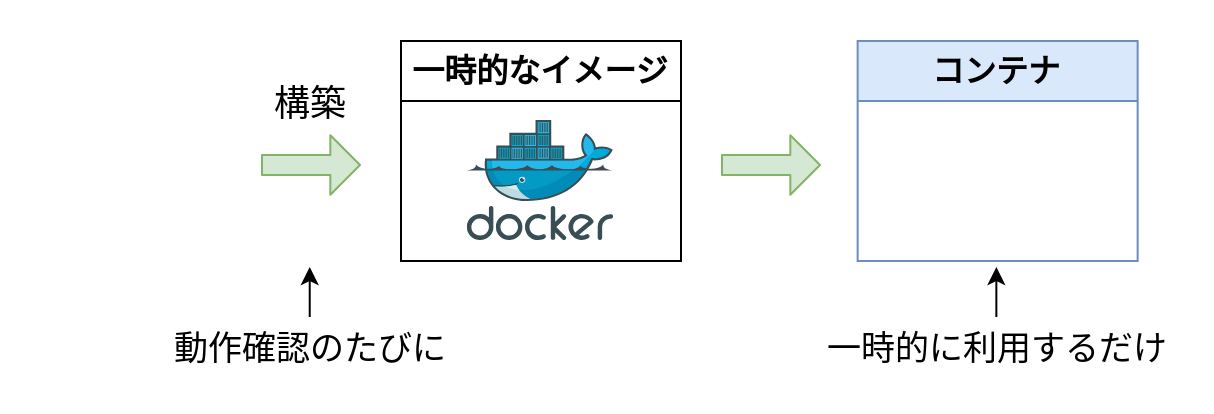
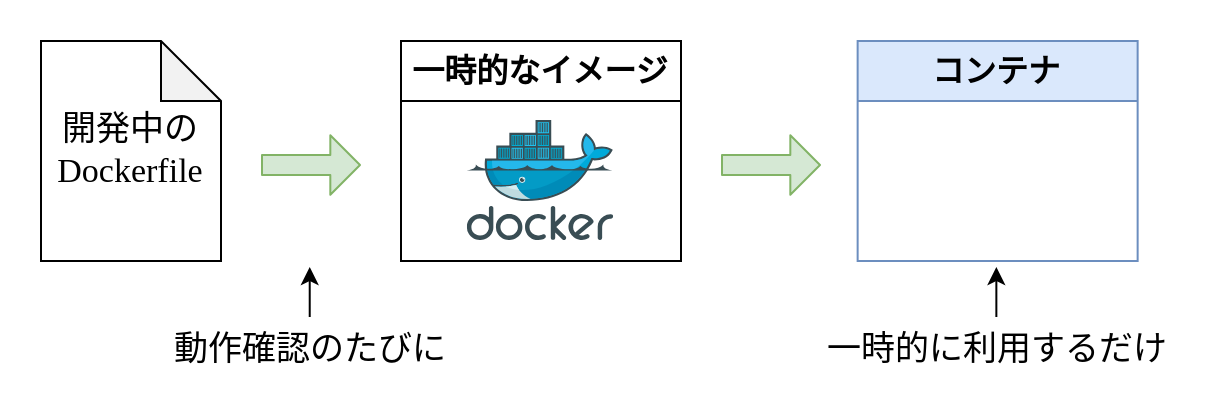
- <mxCell id="3" value="&lt;font style=&quot;font-size: 18px;&quot;&gt;構築&lt;/font&gt;" style="text;html=1;strokeColor=none;fillColor=none;align=center;verticalAlign=middle;whiteSpace=wrap;rounded=0;labelBackgroundColor=#FFFFFF;fontSize=18;fontColor=#000000;fontFamily=Noto Sans JP;fontSource=https%3A%2F%2Ffonts.googleapis.com%2Fcss%3Ffamily%3DNoto%2BSans%2BJP;" parent="1" vertex="1"><mxGeometry x="135" y="42" width="40" height="20" as="geometry" /></mxCell>
+ <mxCell id="2" value="&lt;font style=&quot;font-size: 17px;&quot;&gt;開発中の&lt;br&gt;Dockerfile&lt;/font&gt;" style="shape=note;whiteSpace=wrap;html=1;backgroundOutline=1;darkOpacity=0.05;fontFamily=Noto Sans JP;fontSource=https%3A%2F%2Ffonts.googleapis.com%2Fcss%3Ffamily%3DNoto%2BSans%2BJP;" parent="1" vertex="1"><mxGeometry width="90" height="110" as="geometry" x="20" y="20" /></mxCell>
